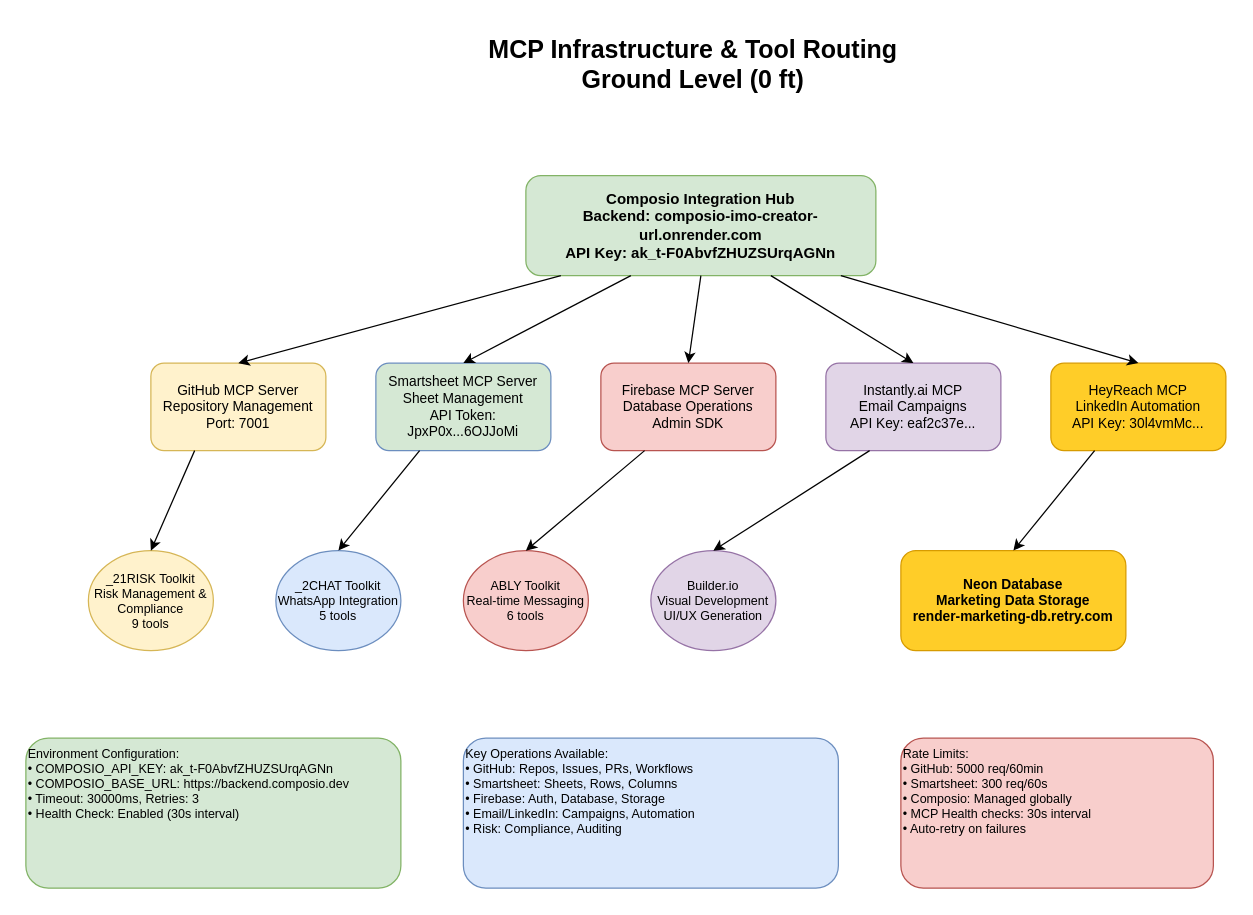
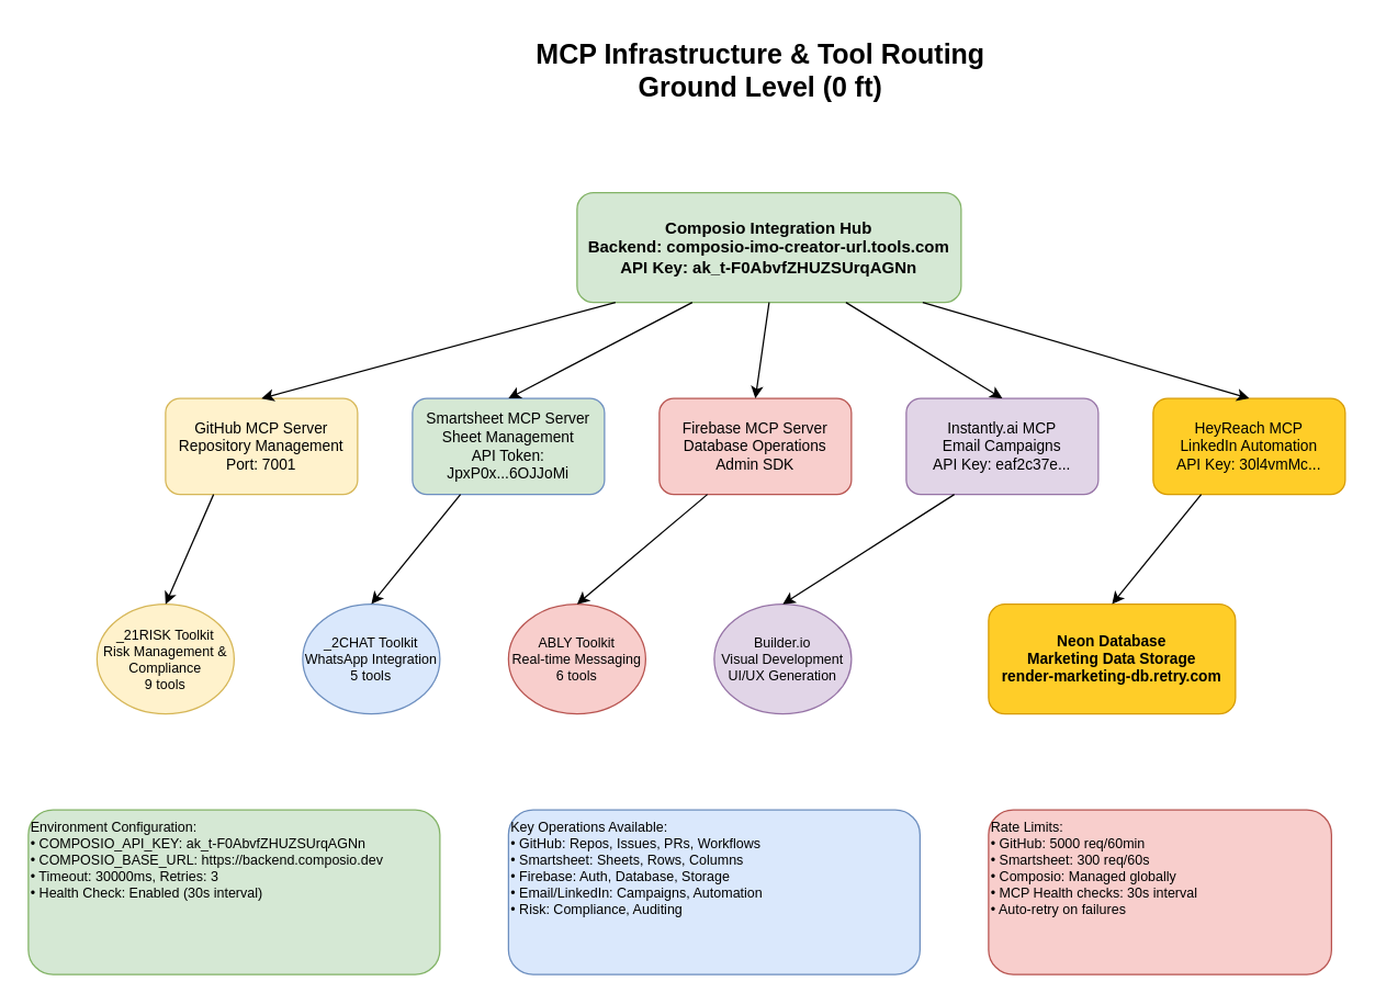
- <mxCell id="3" value="Composio Integration Hub&#10;Backend: composio-imo-creator-url.onrender.com&#10;API Key: ak_t-F0AbvfZHUZSUrqAGNn" style="rounded=1;whiteSpace=wrap;html=1;fillColor=#d5e8d4;strokeColor=#82b366;fontSize=12;fontStyle=1" vertex="1" parent="1"><mxGeometry x="420" y="140" width="280" height="80" as="geometry" /></mxCell>
+ <mxCell id="3" value="Composio Integration Hub&#10;Backend: composio-imo-creator-url.tools.com&#10;API Key: ak_t-F0AbvfZHUZSUrqAGNn" style="rounded=1;whiteSpace=wrap;html=1;fillColor=#d5e8d4;strokeColor=#82b366;fontSize=12;fontStyle=1" vertex="1" parent="1"><mxGeometry x="420" y="140" width="280" height="80" as="geometry" /></mxCell>
